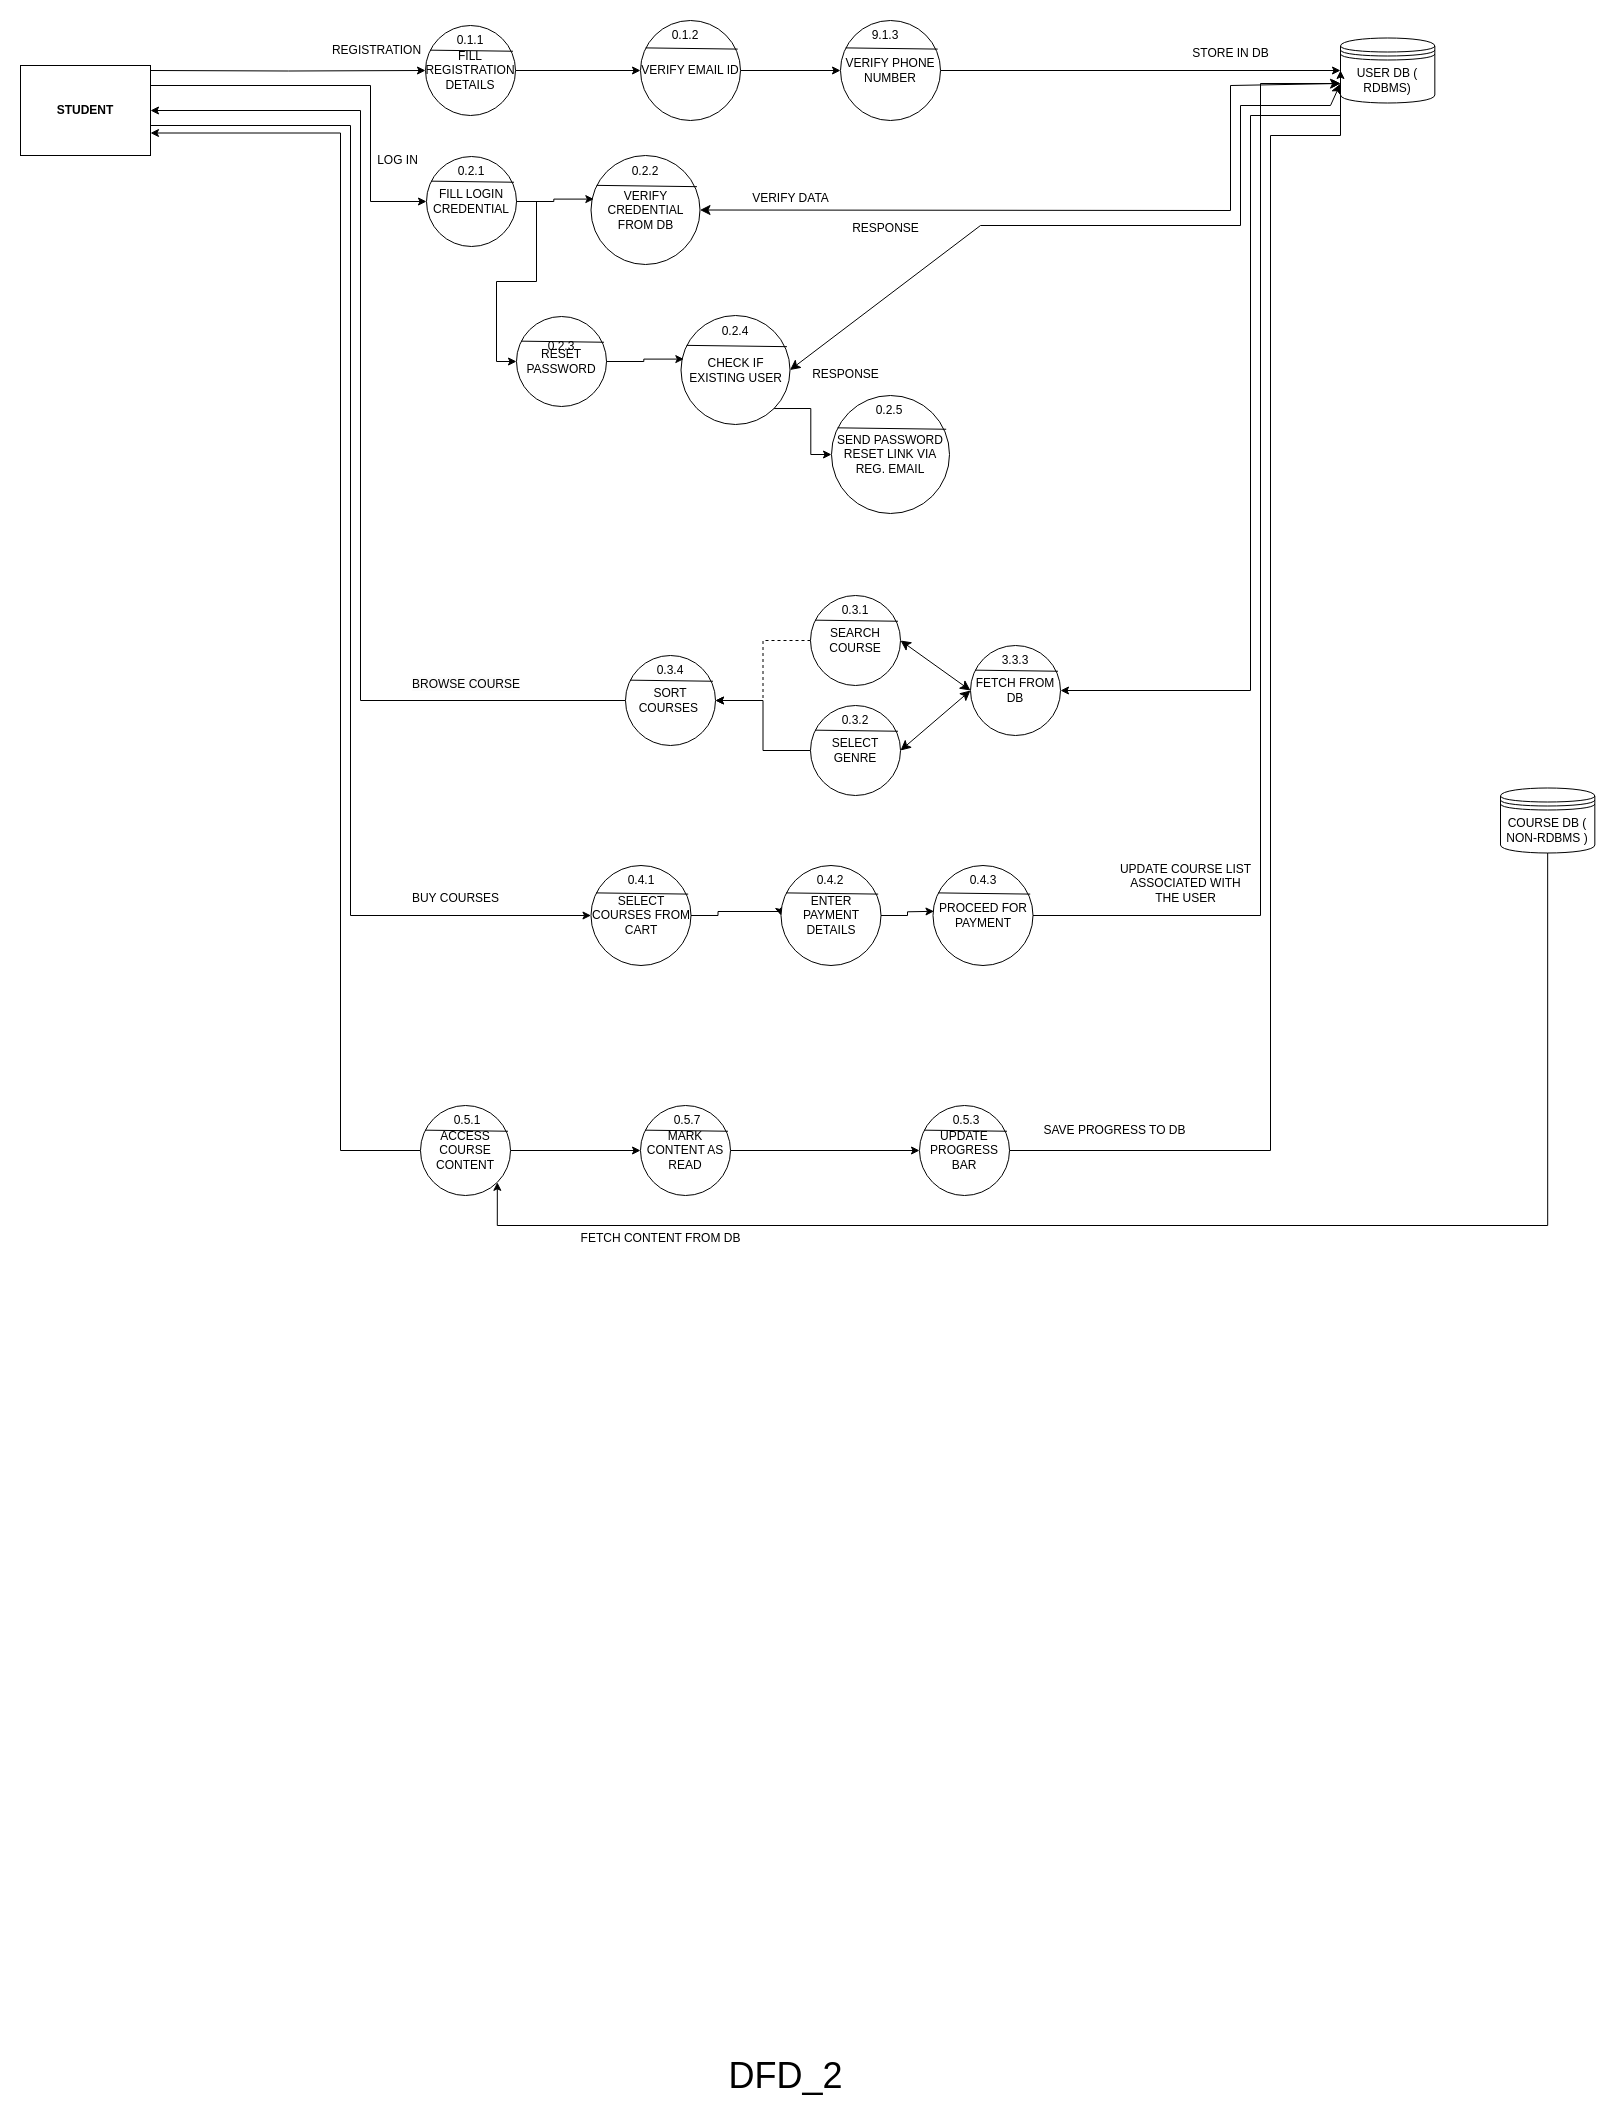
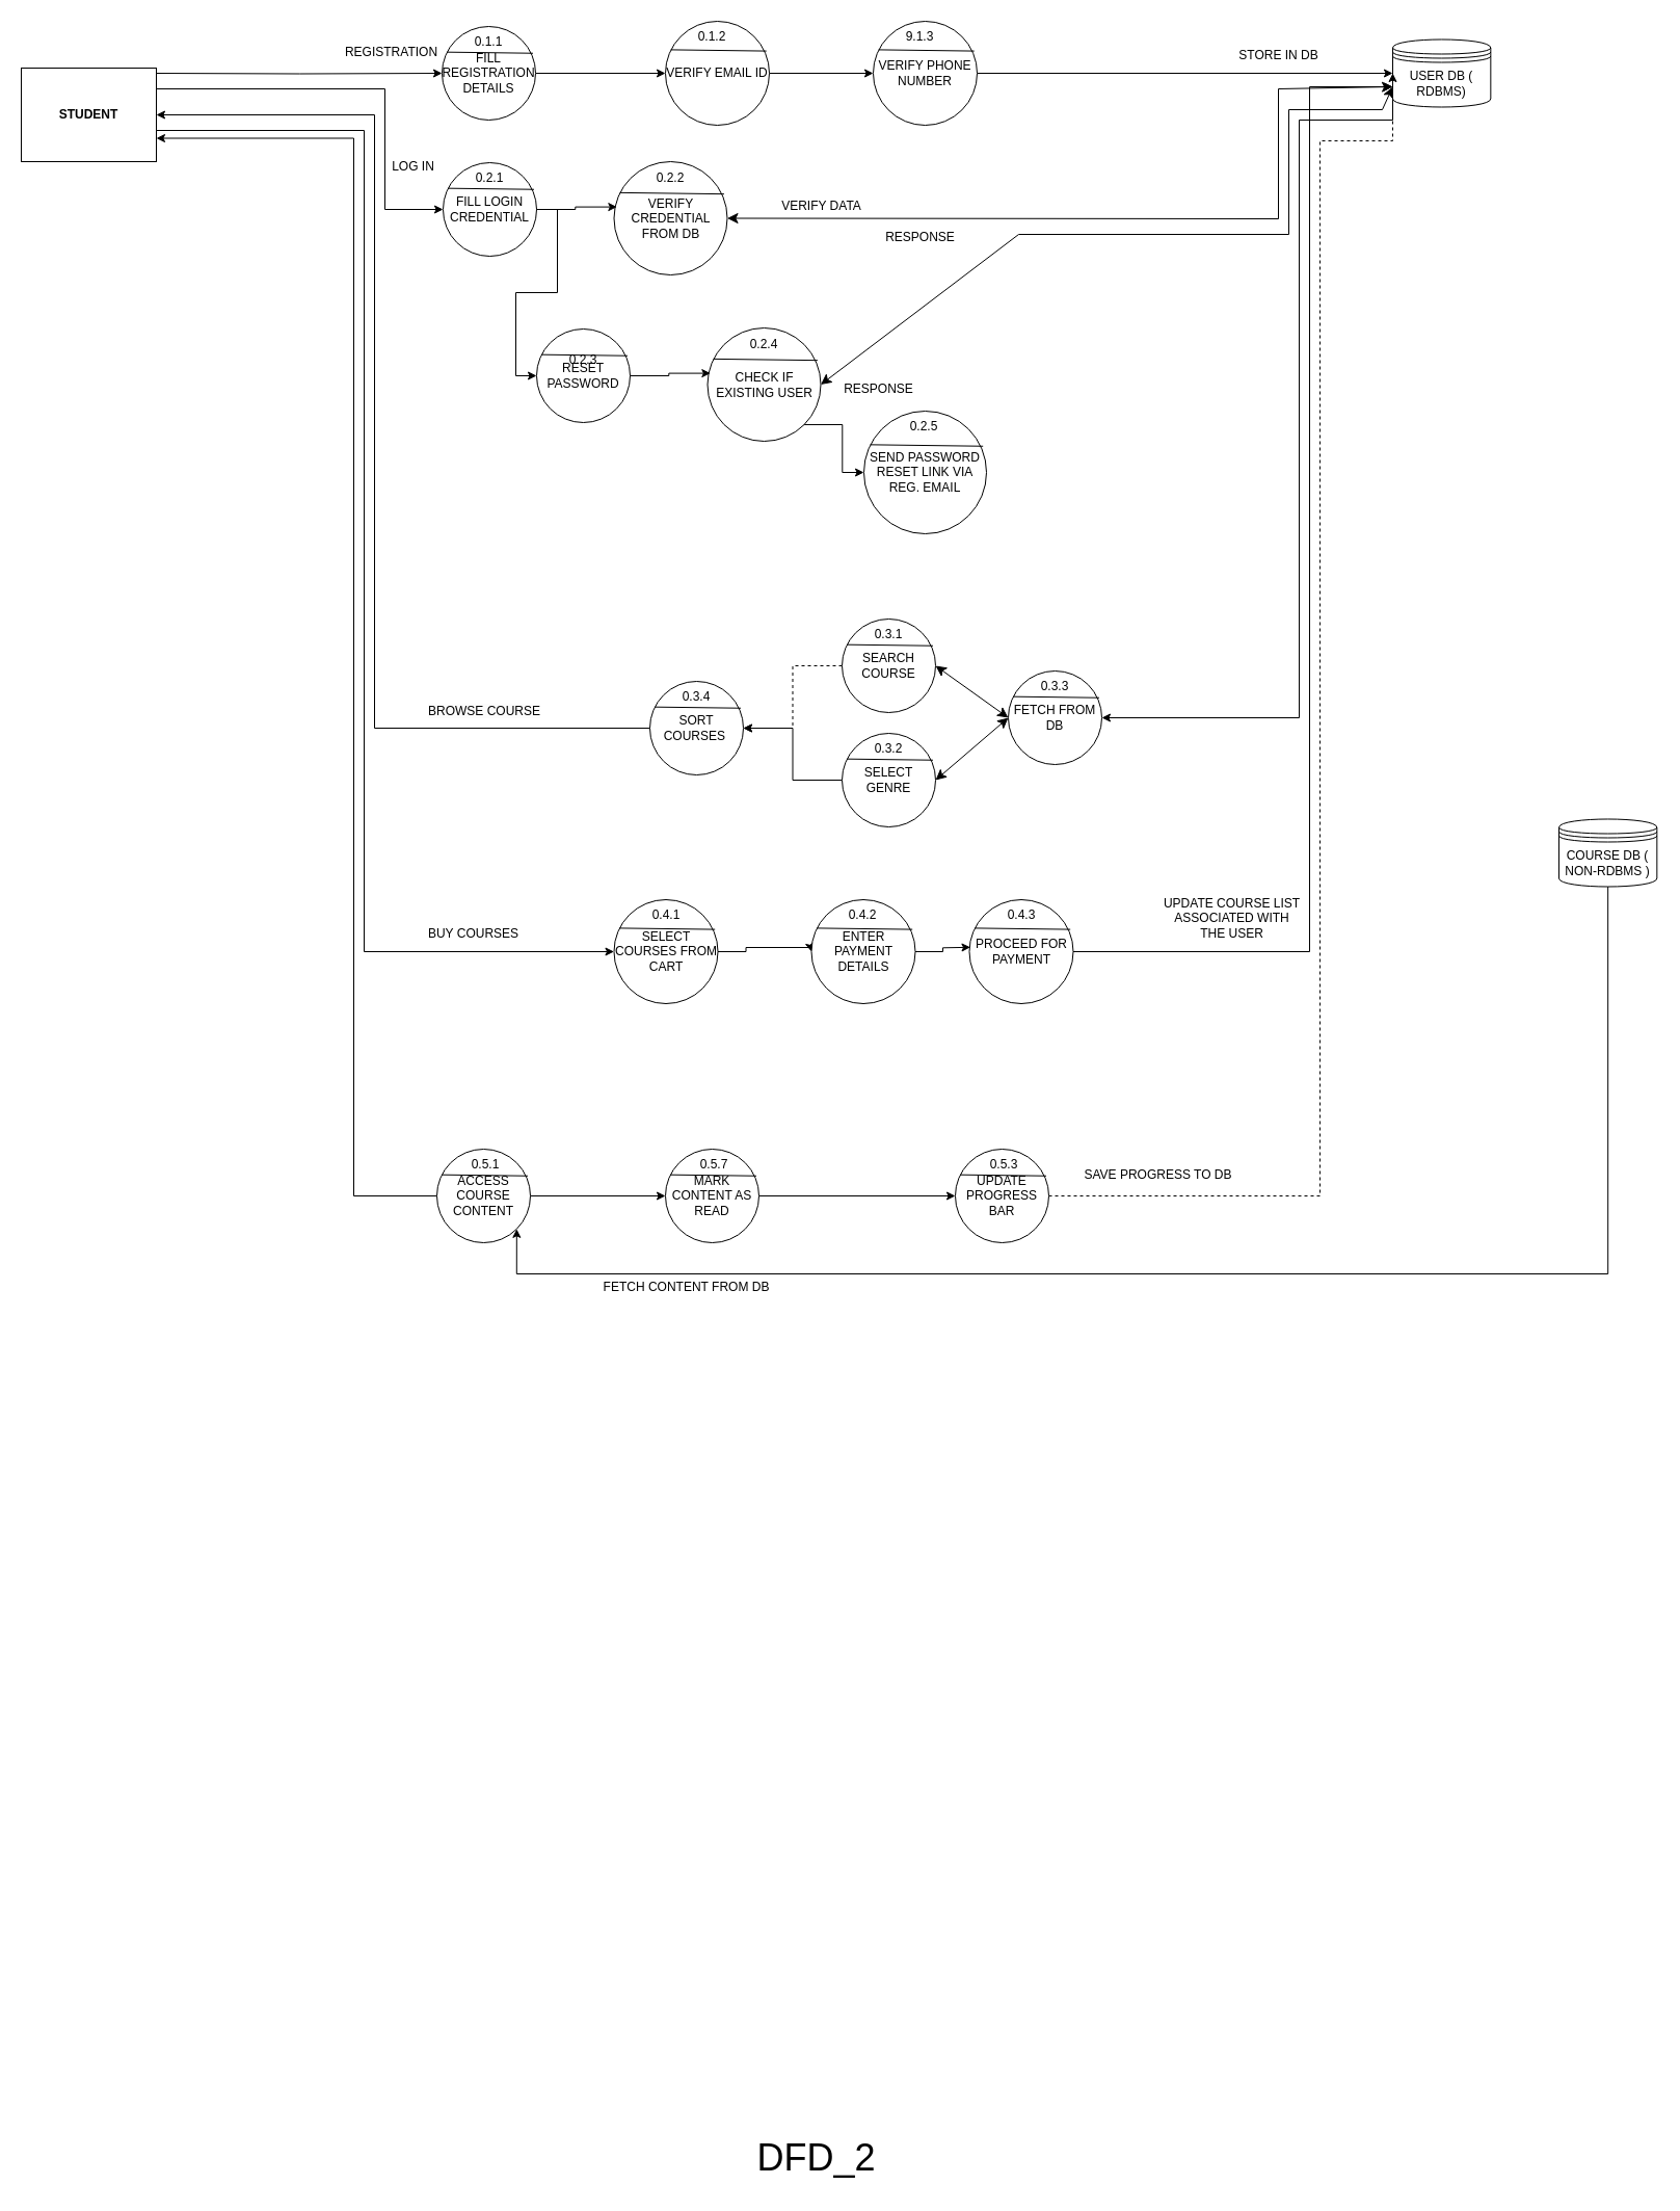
- <mxCell id="62" value="3.3.3" style="text;html=1;strokeColor=none;fillColor=none;align=center;verticalAlign=middle;whiteSpace=wrap;rounded=0;" vertex="1" parent="1"><mxGeometry x="985" y="645" width="60" height="30" as="geometry" /></mxCell>
+ <mxCell id="62" value="0.3.3" style="text;html=1;strokeColor=none;fillColor=none;align=center;verticalAlign=middle;whiteSpace=wrap;rounded=0;" vertex="1" parent="1"><mxGeometry x="985" y="645" width="60" height="30" as="geometry" /></mxCell>
- <mxCell id="92" style="edgeStyle=orthogonalEdgeStyle;rounded=0;orthogonalLoop=1;jettySize=auto;html=1;exitX=1;exitY=0.5;exitDx=0;exitDy=0;entryX=0;entryY=0.5;entryDx=0;entryDy=0;" edge="1" parent="1" source="93" target="15"><mxGeometry relative="1" as="geometry"><Array as="points"><mxPoint x="1270" y="1150" /><mxPoint x="1270" y="135" /><mxPoint x="1340" y="135" /></Array></mxGeometry></mxCell>
+ <mxCell id="92" style="edgeStyle=orthogonalEdgeStyle;rounded=0;orthogonalLoop=1;jettySize=auto;html=1;exitX=1;exitY=0.5;exitDx=0;exitDy=0;entryX=0;entryY=0.5;entryDx=0;entryDy=0;dashed=1;" edge="1" parent="1" source="93" target="15"><mxGeometry relative="1" as="geometry"><Array as="points"><mxPoint x="1270" y="1150" /><mxPoint x="1270" y="135" /><mxPoint x="1340" y="135" /></Array></mxGeometry></mxCell>
